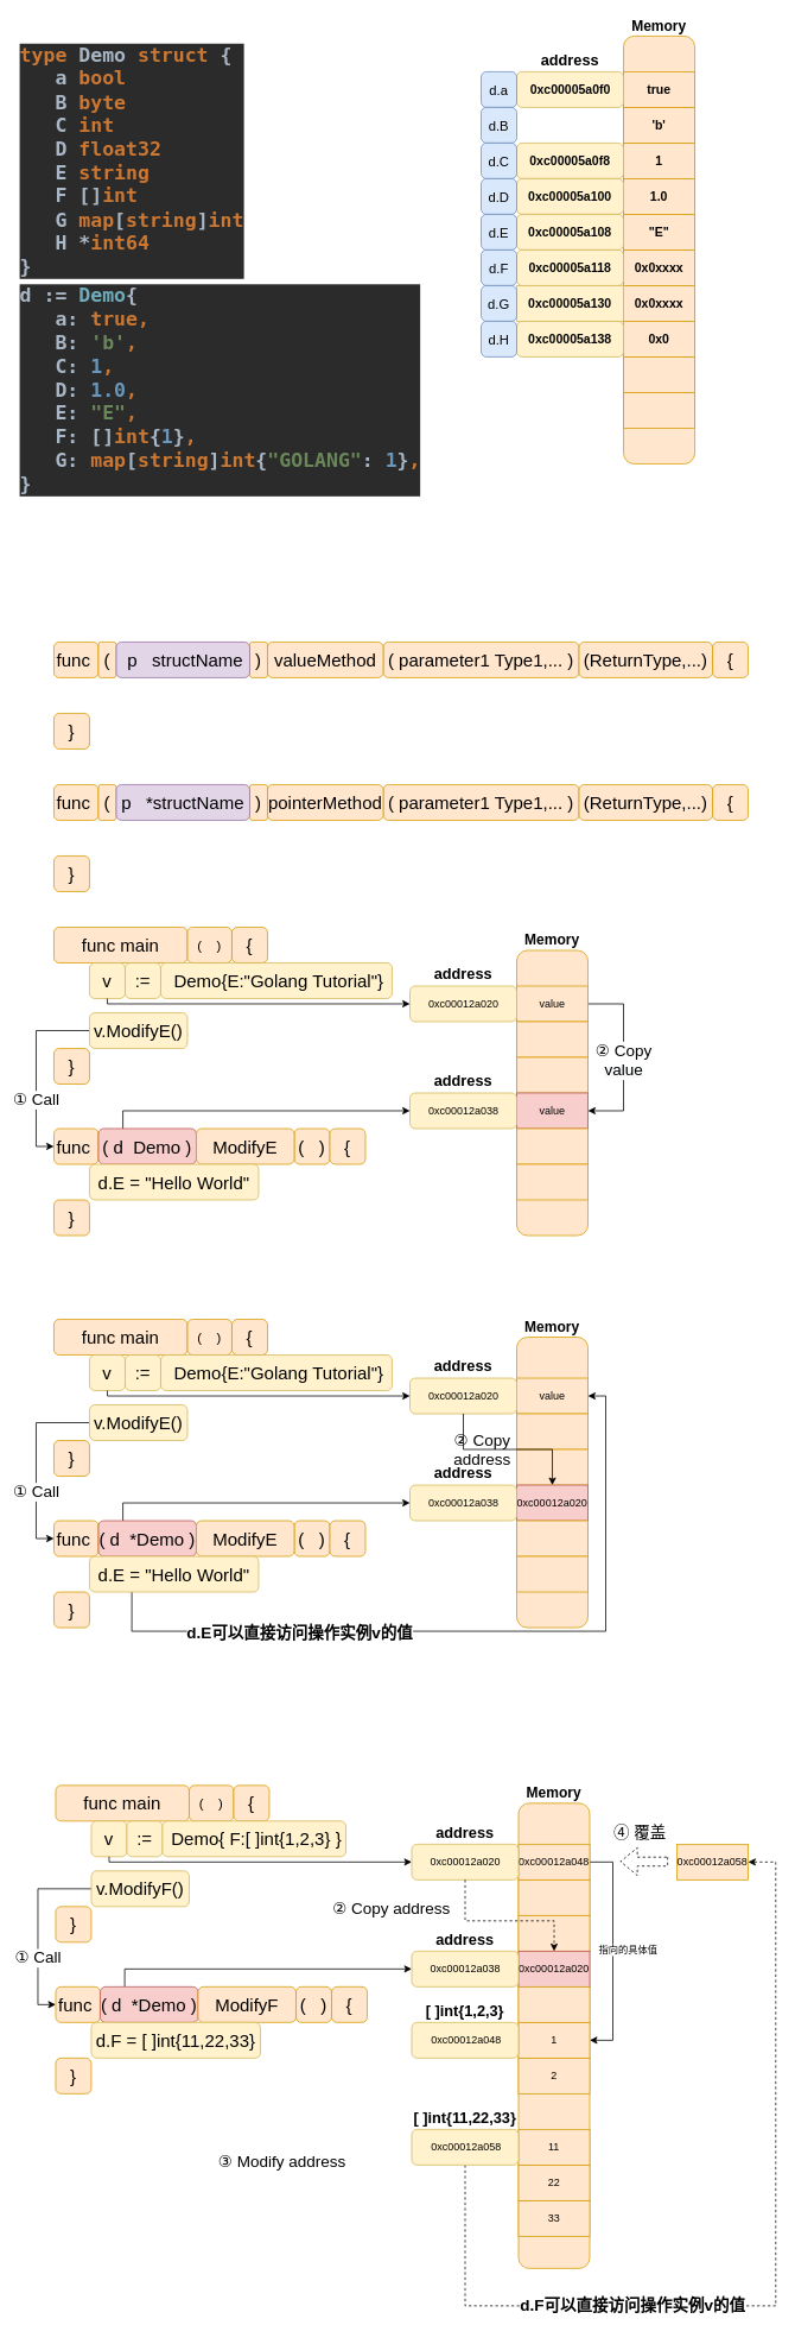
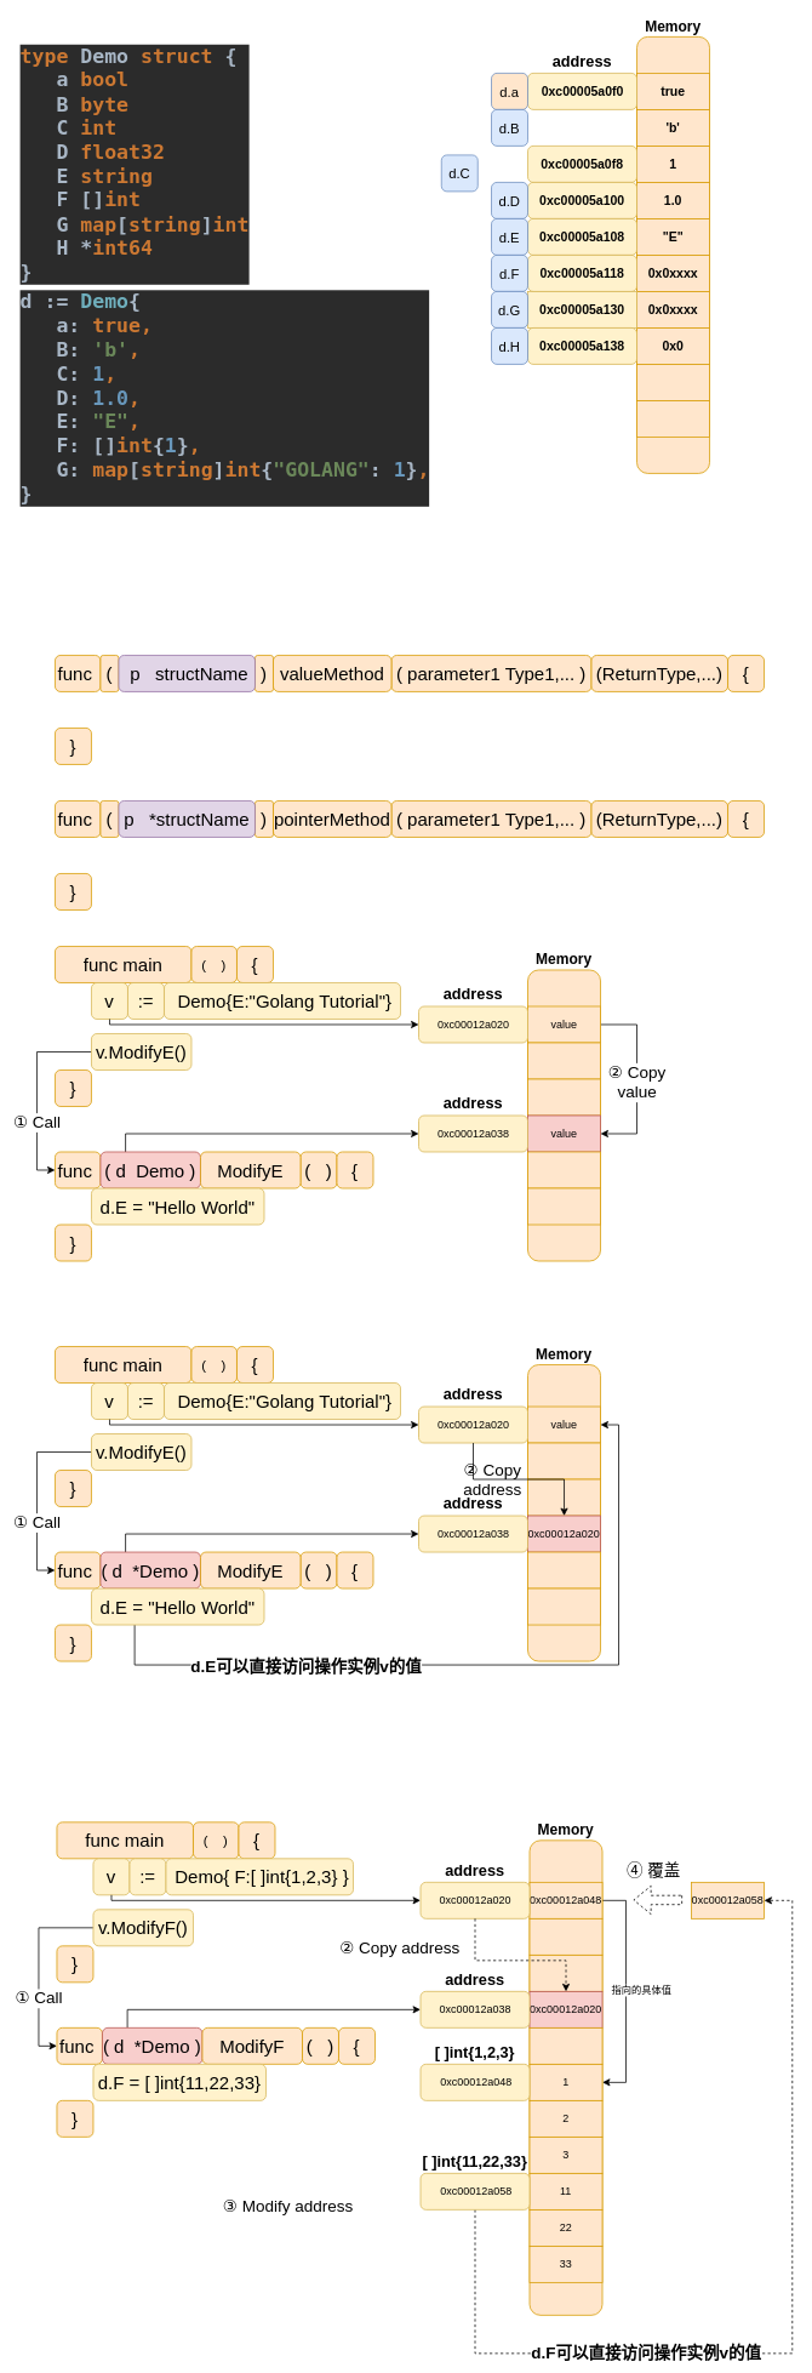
- <mxCell id="111" value="d.a" style="rounded=1;whiteSpace=wrap;html=1;fontSize=15;fillColor=#dae8fc;strokeColor=#6c8ebf;" parent="1" vertex="1"><mxGeometry x="540" y="80" width="40" height="40" as="geometry" /></mxCell>
+ <mxCell id="111" value="d.a" style="rounded=1;whiteSpace=wrap;html=1;fontSize=15;fillColor=#ffe6cc;strokeColor=#6c8ebf;" parent="1" vertex="1"><mxGeometry x="540" y="80" width="40" height="40" as="geometry" /></mxCell>
- <mxCell id="113" value="d.C" style="rounded=1;whiteSpace=wrap;html=1;fontSize=15;fillColor=#dae8fc;strokeColor=#6c8ebf;" parent="1" vertex="1"><mxGeometry x="540" y="160" width="40" height="40" as="geometry" /></mxCell>
+ <mxCell id="113" value="d.C" style="rounded=1;whiteSpace=wrap;html=1;fontSize=15;fillColor=#dae8fc;strokeColor=#6c8ebf;" parent="1" vertex="1"><mxGeometry x="485" y="170" width="40" height="40" as="geometry" /></mxCell>
+ <mxCell id="161" value="3" style="rounded=0;whiteSpace=wrap;html=1;fillColor=#ffe6cc;strokeColor=#d79b00;" vertex="1" parent="1"><mxGeometry x="582" y="2349" width="80" height="40" as="geometry" /></mxCell>
